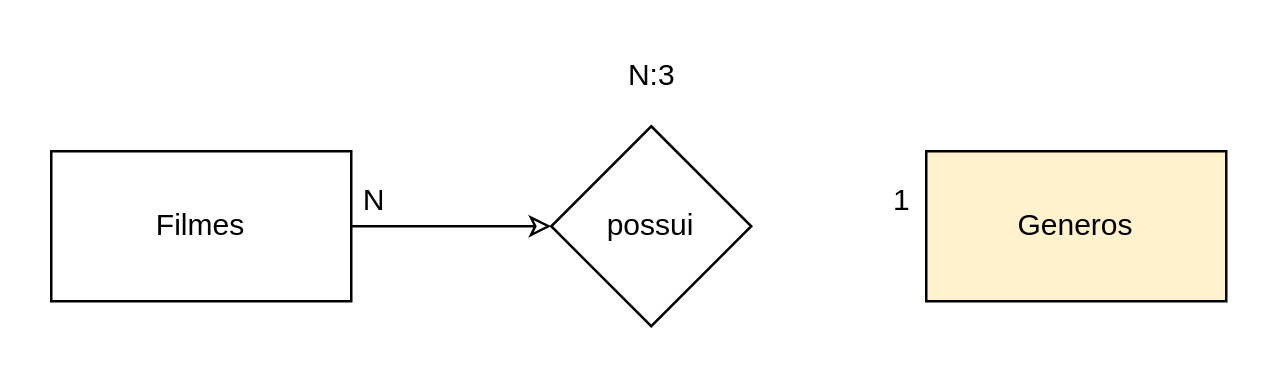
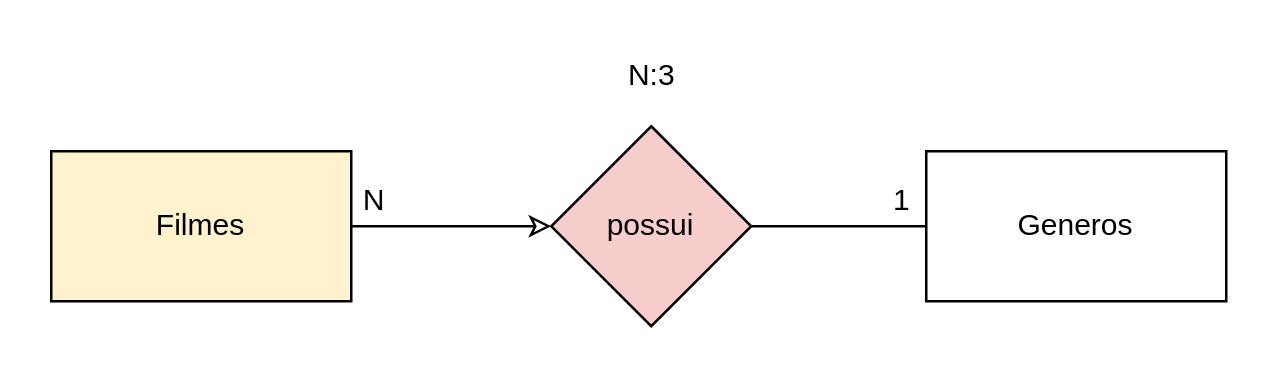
- <mxCell id="3" value="Filmes" style="rounded=0;whiteSpace=wrap;html=1;" vertex="1" parent="1"><mxGeometry x="20" y="60" width="120" height="60" as="geometry" /></mxCell>
+ <mxCell id="3" value="Filmes" style="rounded=0;whiteSpace=wrap;html=1;fillColor=#fff2cc;" vertex="1" parent="1"><mxGeometry x="20" y="60" width="120" height="60" as="geometry" /></mxCell>
- <mxCell id="6" value="possui" style="rhombus;whiteSpace=wrap;html=1;" vertex="1" parent="1"><mxGeometry x="220" y="50" width="80" height="80" as="geometry" /></mxCell>
+ <mxCell id="6" value="possui" style="rhombus;whiteSpace=wrap;html=1;fillColor=#f8cecc;" vertex="1" parent="1"><mxGeometry x="220" y="50" width="80" height="80" as="geometry" /></mxCell>
+ <mxCell id="5" style="edgeStyle=orthogonalEdgeStyle;rounded=0;orthogonalLoop=1;jettySize=auto;html=1;exitX=1;exitY=0.5;exitDx=0;exitDy=0;endArrow=none;endFill=0;" edge="1" parent="1" source="6" target="4"><mxGeometry relative="1" as="geometry" /></mxCell>
- <mxCell id="4" value="Generos" style="rounded=0;whiteSpace=wrap;html=1;fillColor=#fff2cc;" vertex="1" parent="1"><mxGeometry x="370" y="60" width="120" height="60" as="geometry" /></mxCell>
+ <mxCell id="4" value="Generos" style="rounded=0;whiteSpace=wrap;html=1;" vertex="1" parent="1"><mxGeometry x="370" y="60" width="120" height="60" as="geometry" /></mxCell>
